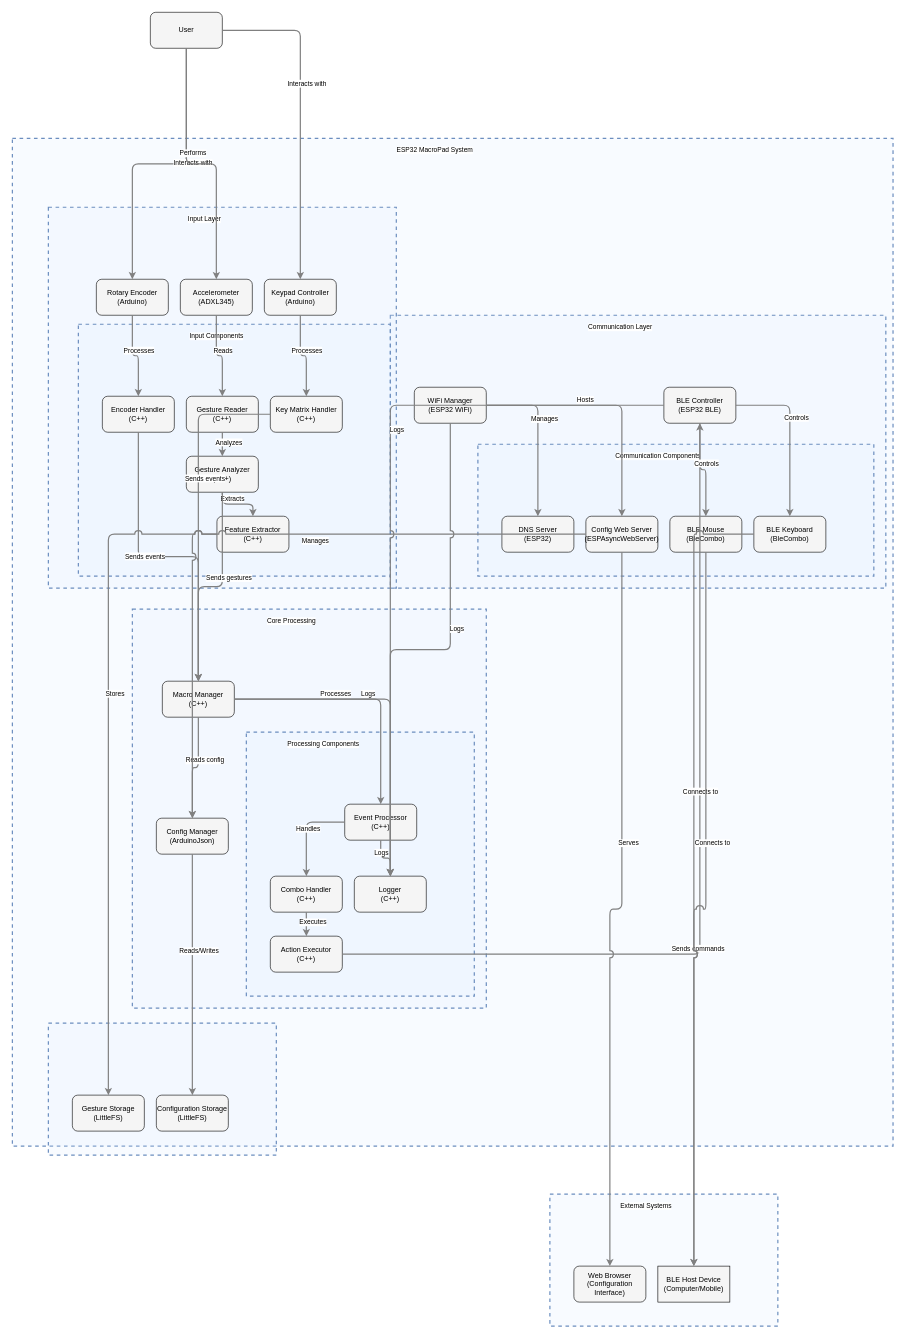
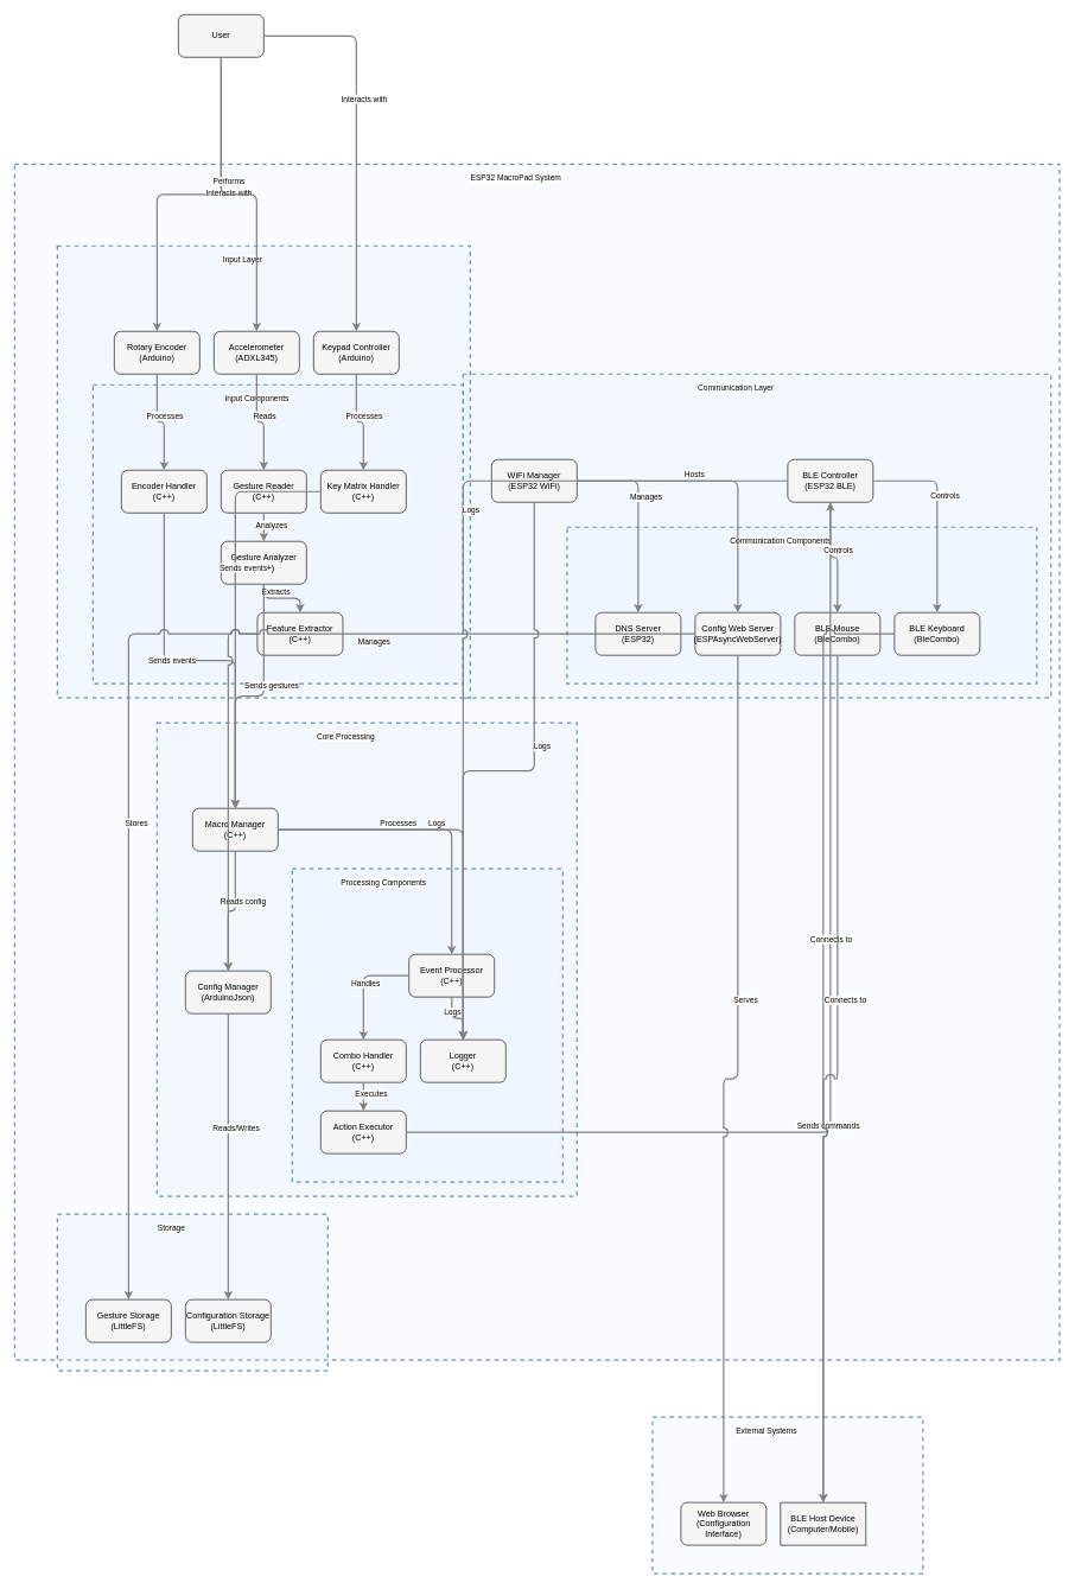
+ <mxCell id="9" value="Storage" style="edgeLabel;html=1;align=center;verticalAlign=middle;resizable=0;labelBackgroundColor=white;spacing=5" vertex="1" parent="18"><mxGeometry x="68" y="1483" width="304" height="24" as="geometry" /></mxCell>
